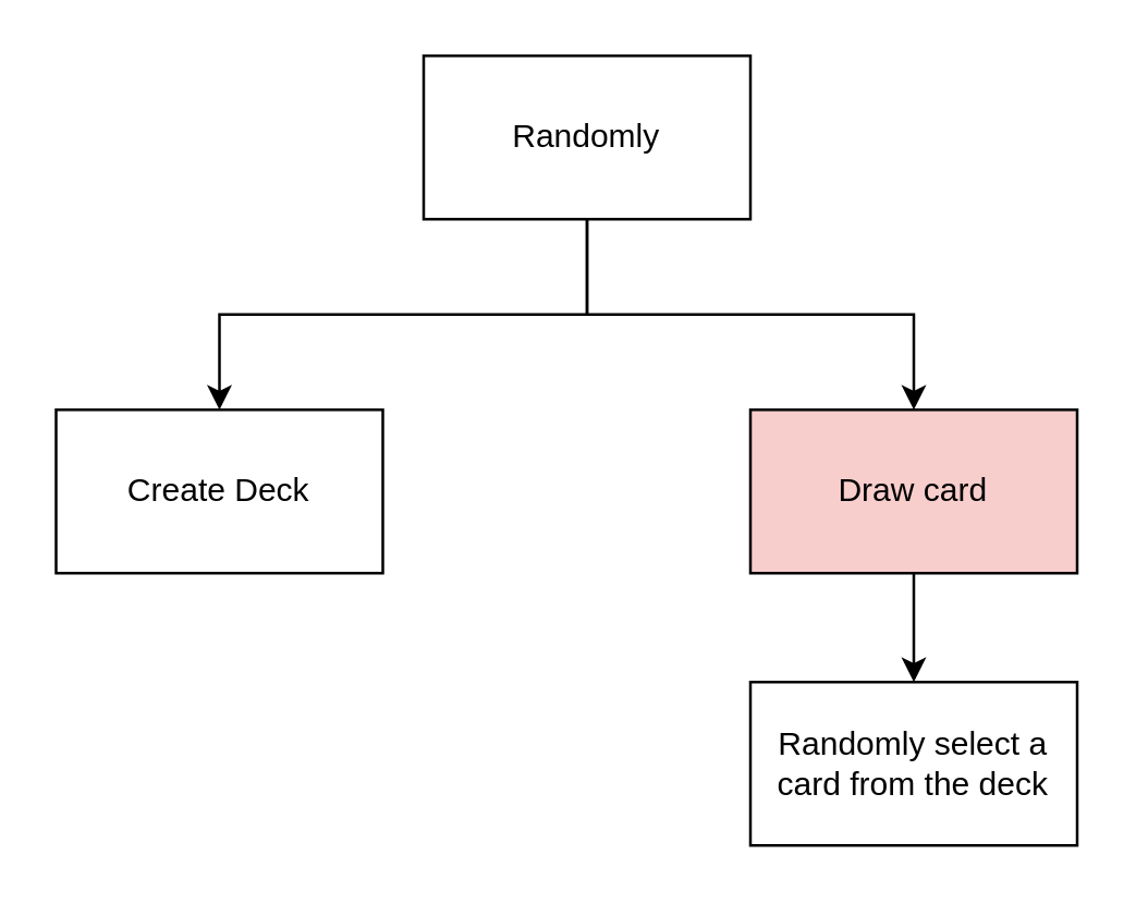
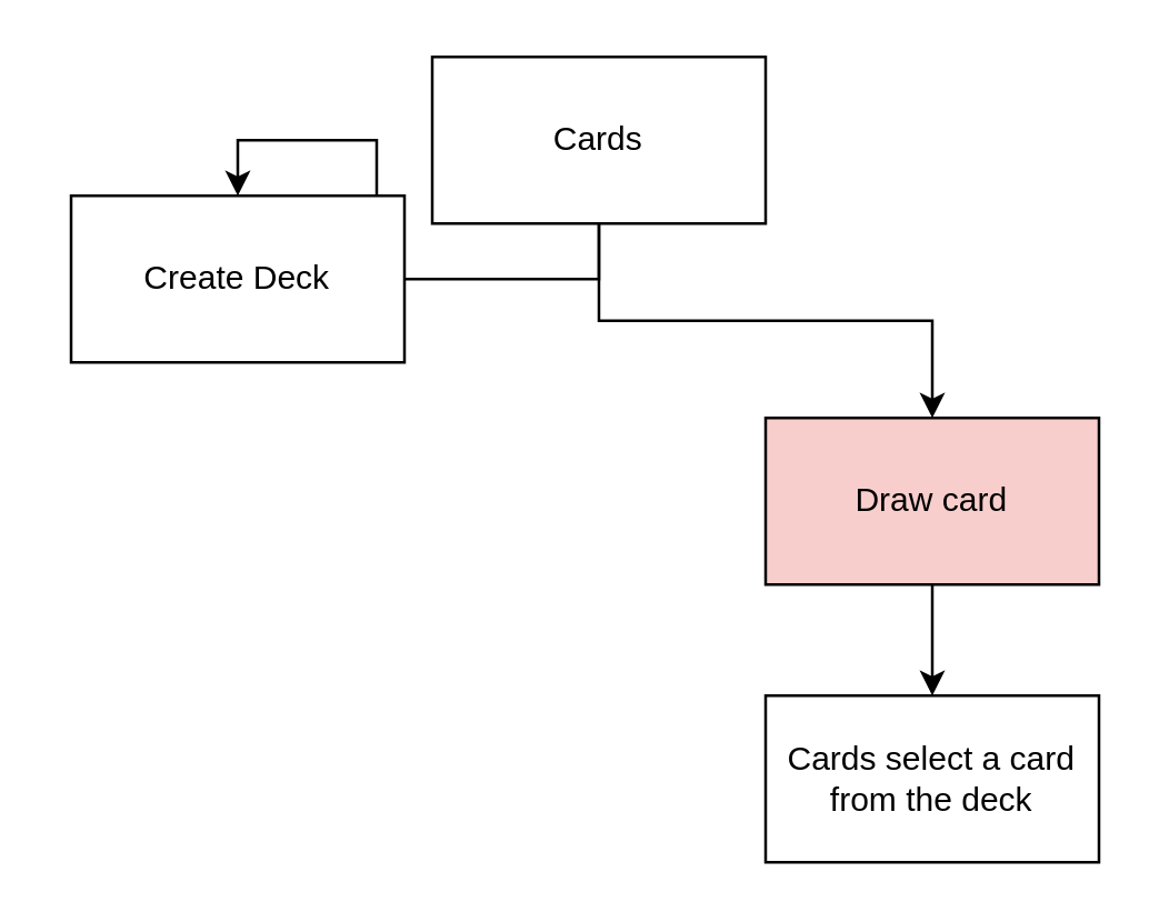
- <mxCell id="4" value="Randomly" style="rounded=0;whiteSpace=wrap;html=1;" parent="1" vertex="1"><mxGeometry x="155" y="20" width="120" height="60" as="geometry" /></mxCell>
+ <mxCell id="4" value="Cards" style="rounded=0;whiteSpace=wrap;html=1;" parent="1" vertex="1"><mxGeometry x="155" y="20" width="120" height="60" as="geometry" /></mxCell>
- <mxCell id="5" value="Create Deck" style="rounded=0;whiteSpace=wrap;html=1;" parent="1" vertex="1"><mxGeometry x="20" y="150" width="120" height="60" as="geometry" /></mxCell>
+ <mxCell id="5" value="Create Deck" style="rounded=0;whiteSpace=wrap;html=1;" parent="1" vertex="1"><mxGeometry x="25" y="70" width="120" height="60" as="geometry" /></mxCell>
- <mxCell id="8" value="Randomly select a card from the deck" style="rounded=0;whiteSpace=wrap;html=1;" parent="1" vertex="1"><mxGeometry x="275" y="250" width="120" height="60" as="geometry" /></mxCell>
+ <mxCell id="8" value="Cards select a card from the deck" style="rounded=0;whiteSpace=wrap;html=1;" parent="1" vertex="1"><mxGeometry x="275" y="250" width="120" height="60" as="geometry" /></mxCell>
